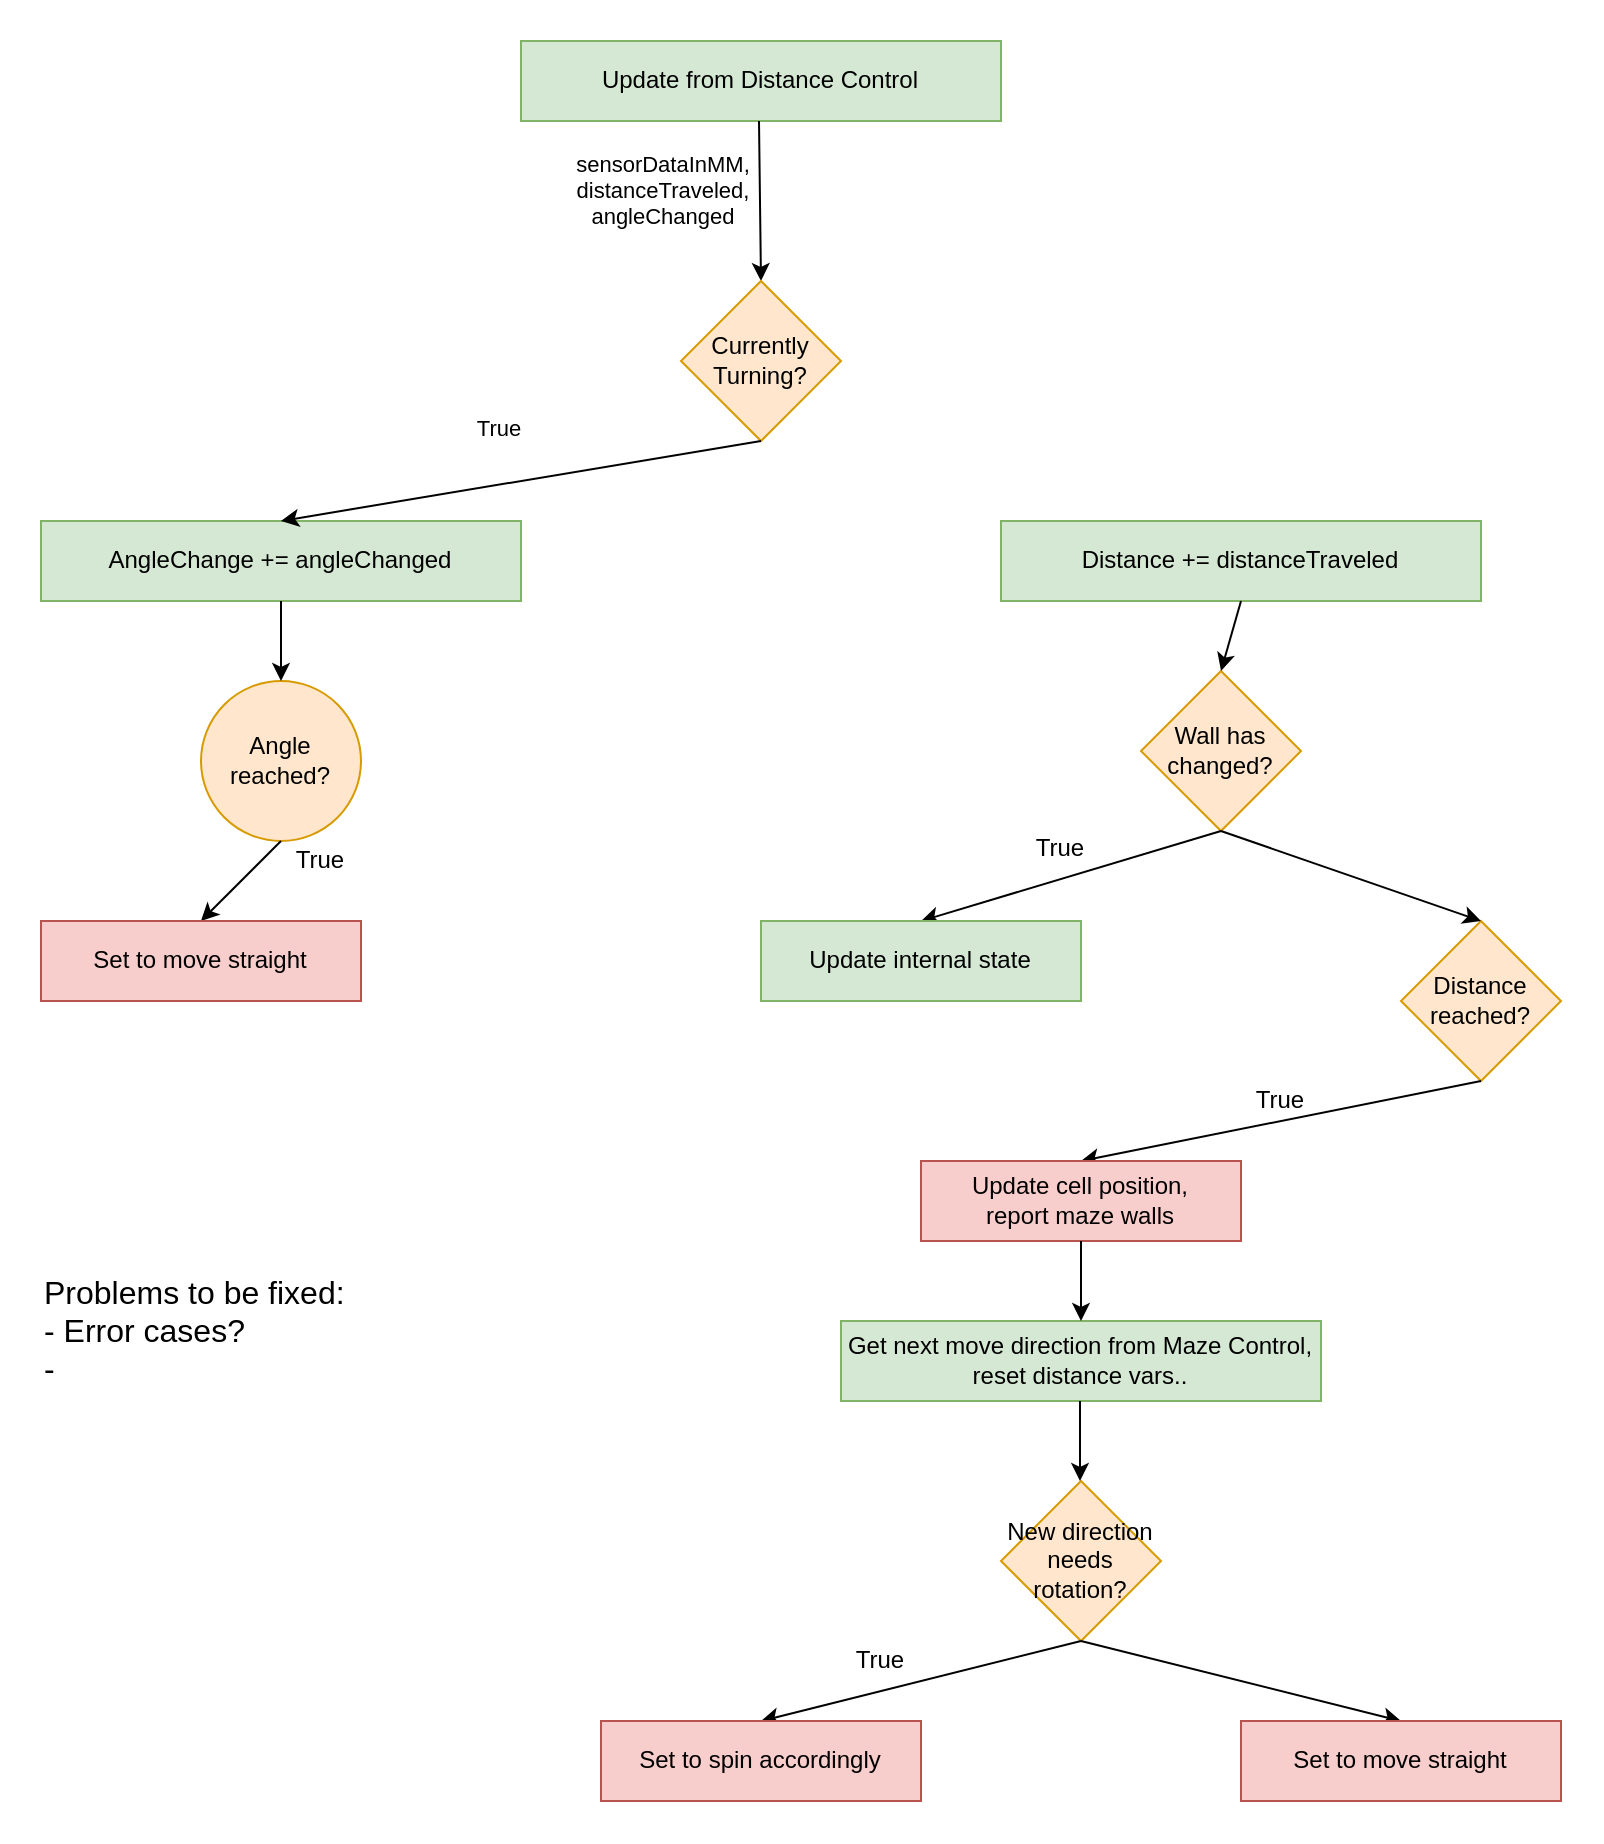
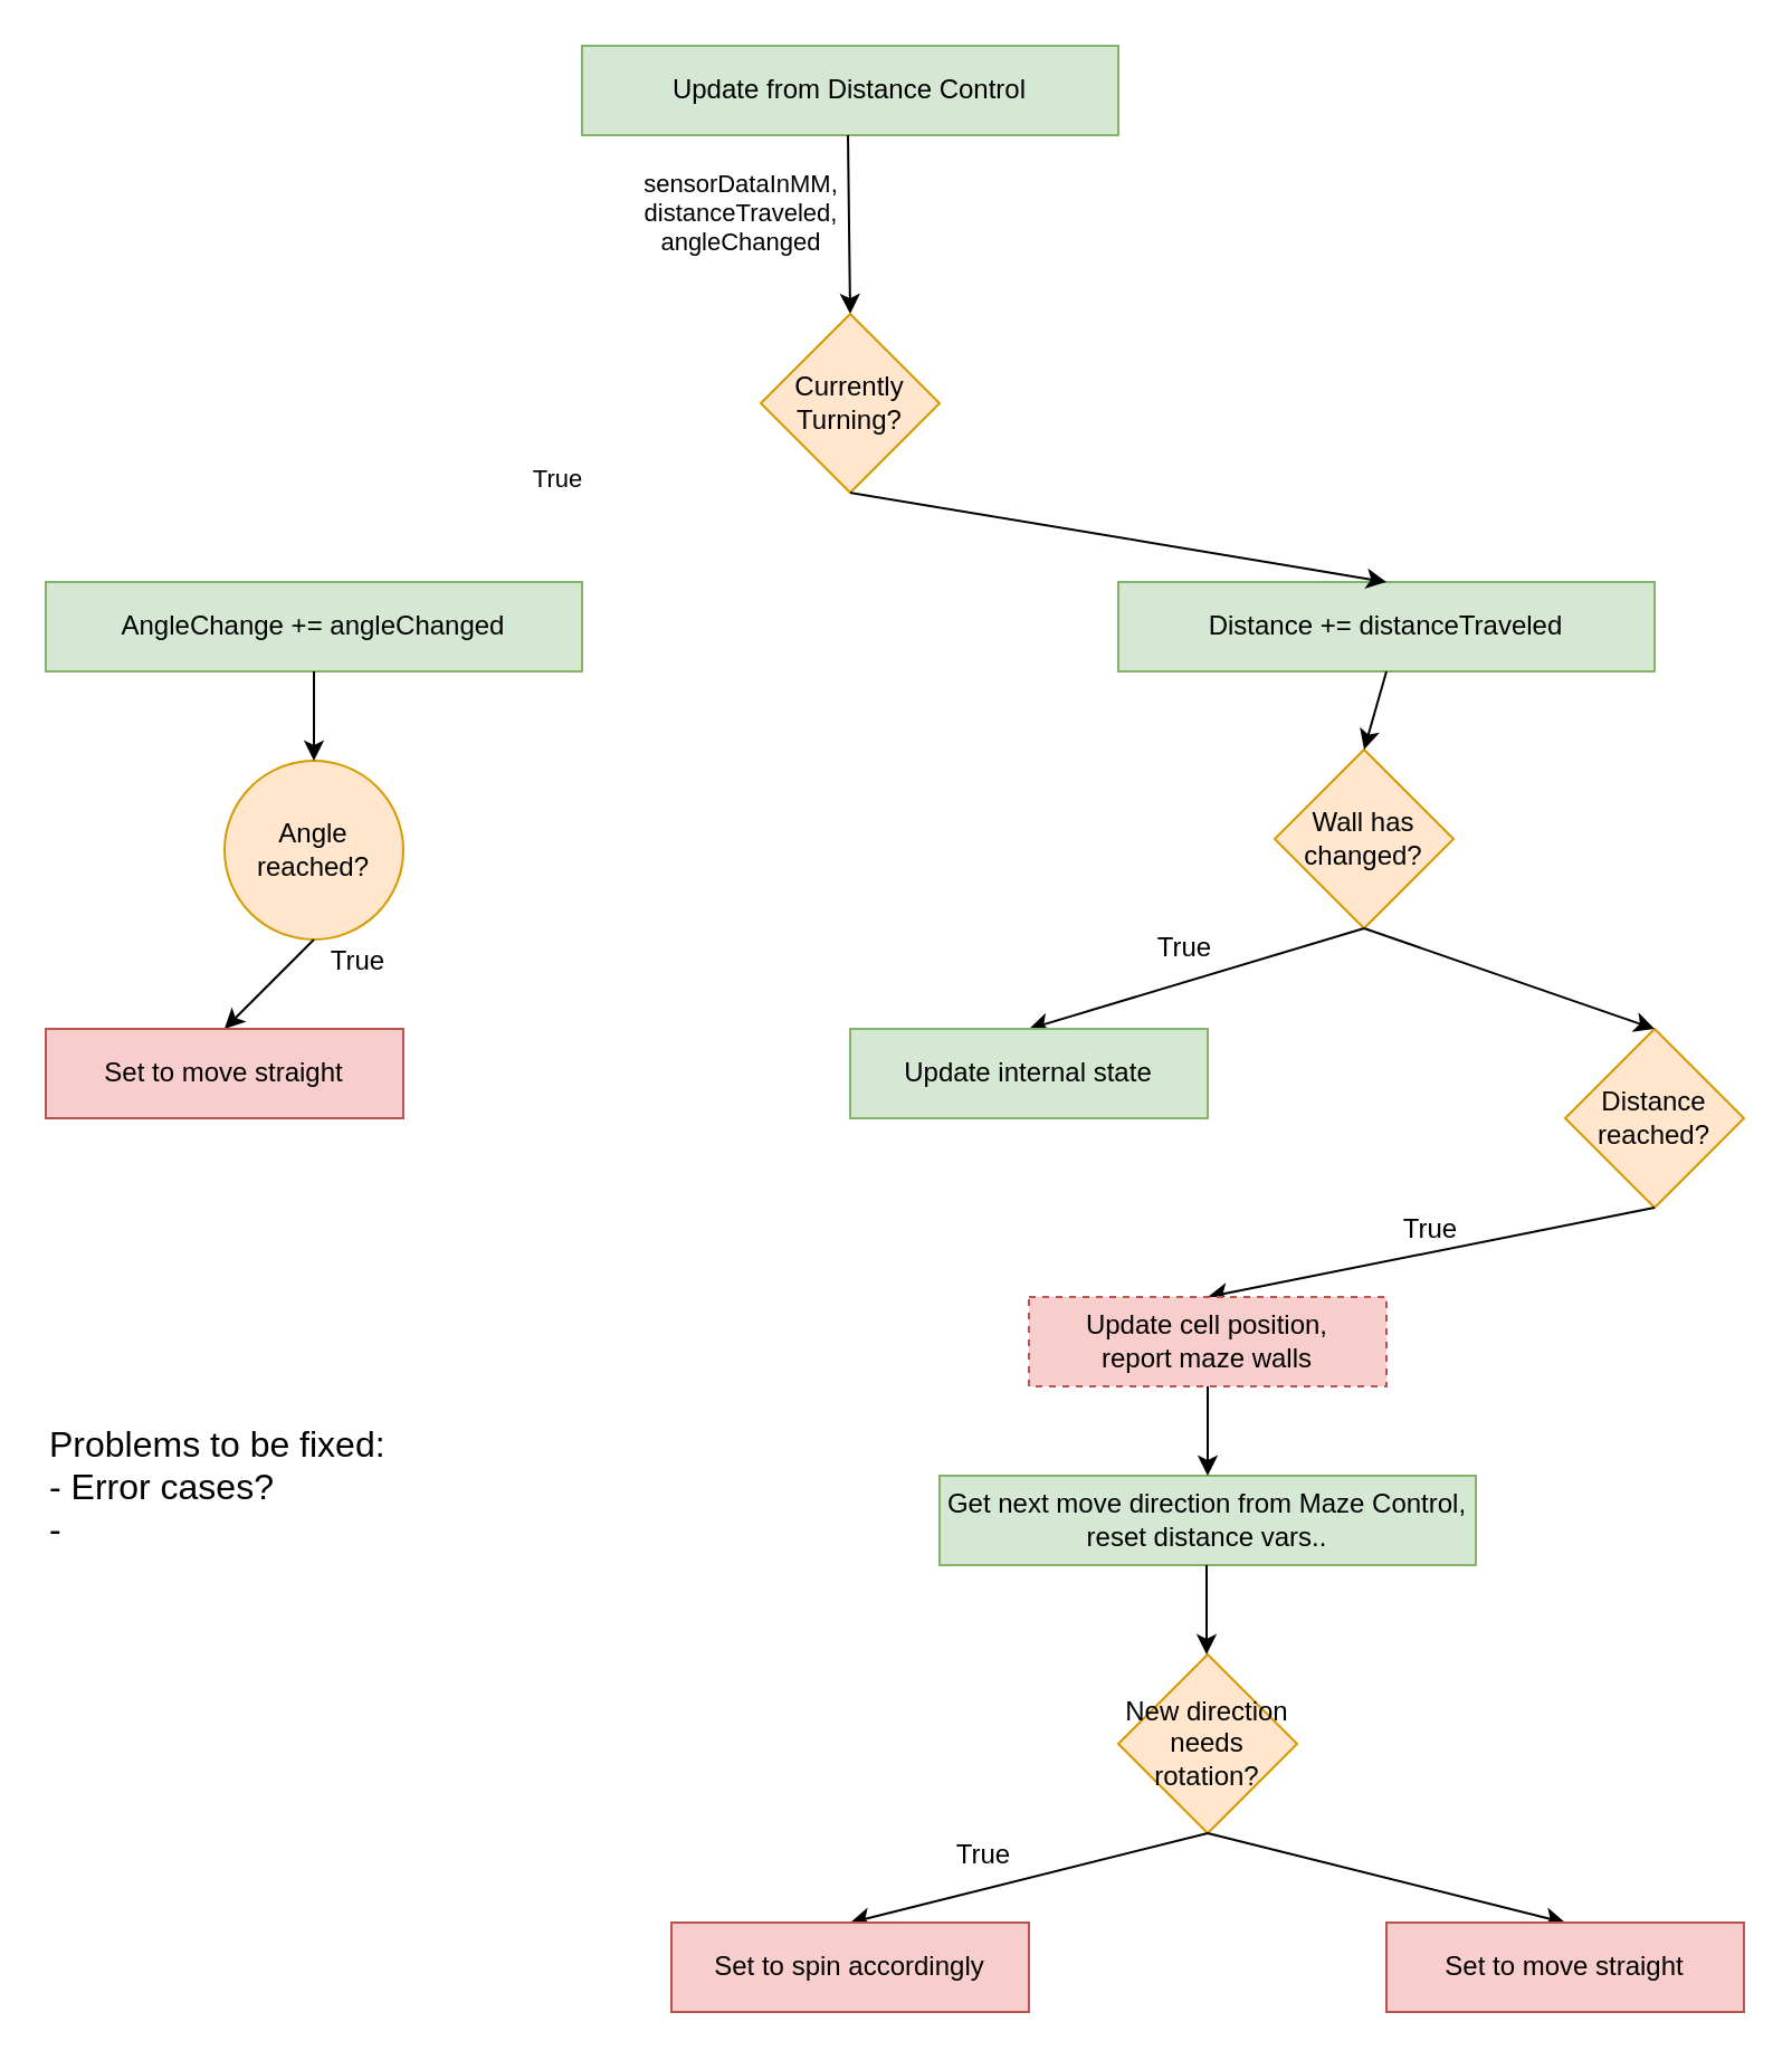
- <mxCell id="7" value="" style="endArrow=classic;html=1;exitX=0.5;exitY=1;exitDx=0;exitDy=0;entryX=0.5;entryY=0;entryDx=0;entryDy=0;" parent="1" source="5" target="6" edge="1"><mxGeometry width="50" height="50" relative="1" as="geometry"><mxPoint x="340" y="270" as="sourcePoint" /><mxPoint x="390" y="220" as="targetPoint" /></mxGeometry></mxCell>
+ <mxCell id="10" value="" style="endArrow=classic;html=1;exitX=0.5;exitY=1;exitDx=0;exitDy=0;entryX=0.5;entryY=0;entryDx=0;entryDy=0;" parent="1" source="5" target="9" edge="1"><mxGeometry width="50" height="50" relative="1" as="geometry"><mxPoint x="360" y="200" as="sourcePoint" /><mxPoint x="390" y="220" as="targetPoint" /></mxGeometry></mxCell>
- <mxCell id="24" value="&lt;div&gt;Update cell position,&lt;/div&gt;&lt;div&gt; report maze walls&lt;/div&gt;" style="rounded=0;whiteSpace=wrap;html=1;fillColor=#f8cecc;strokeColor=#b85450;" parent="1" vertex="1"><mxGeometry x="460" y="580" width="160" height="40" as="geometry" /></mxCell>
+ <mxCell id="24" value="&lt;div&gt;Update cell position,&lt;/div&gt;&lt;div&gt; report maze walls&lt;/div&gt;" style="rounded=0;whiteSpace=wrap;html=1;fillColor=#f8cecc;strokeColor=#b85450;dashed=1;" parent="1" vertex="1"><mxGeometry x="460" y="580" width="160" height="40" as="geometry" /></mxCell>
